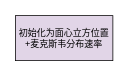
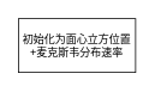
- <mxCell id="2" value="初始化为面心立方位置+麦克斯韦分布速率" style="rounded=0;whiteSpace=wrap;html=1;fillColor=#e1d5e7;" vertex="1" parent="1"><mxGeometry x="20" y="20" width="130" height="60" as="geometry" /></mxCell>
+ <mxCell id="2" value="初始化为面心立方位置+麦克斯韦分布速率" style="rounded=0;whiteSpace=wrap;html=1;" vertex="1" parent="1"><mxGeometry x="20" y="20" width="130" height="60" as="geometry" /></mxCell>
